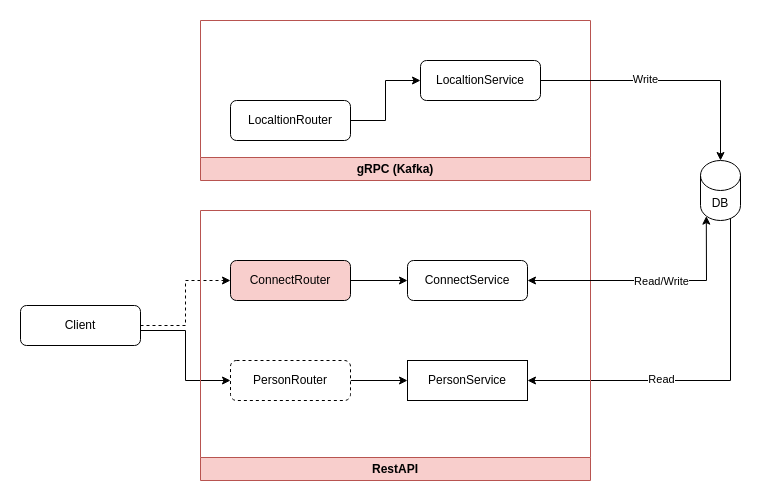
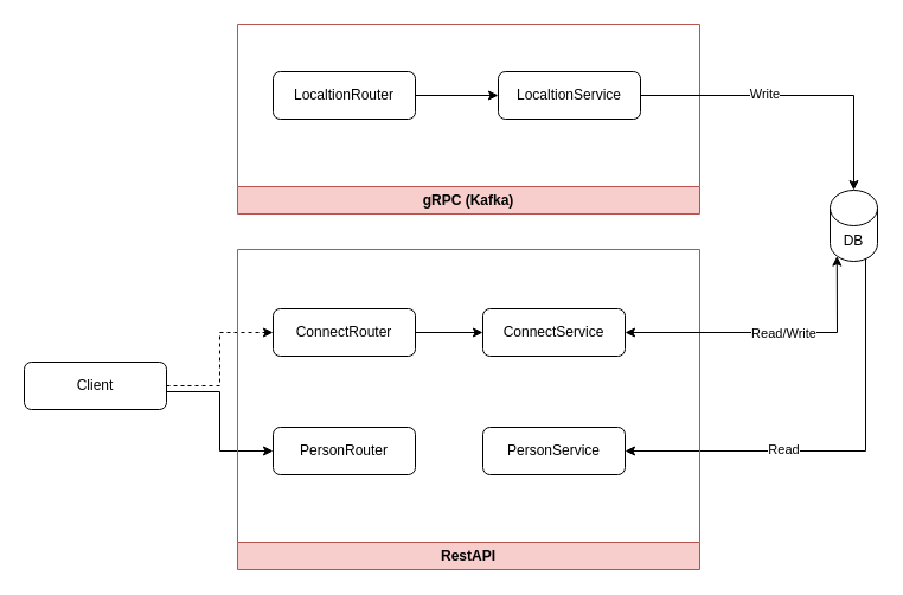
- <mxCell id="8" value="LocaltionRouter" style="rounded=1;whiteSpace=wrap;html=1;fontSize=12;glass=0;strokeWidth=1;shadow=0;" parent="5" vertex="1"><mxGeometry x="30" y="80" width="120" height="40" as="geometry" /></mxCell>
+ <mxCell id="8" value="LocaltionRouter" style="rounded=1;whiteSpace=wrap;html=1;fontSize=12;glass=0;strokeWidth=1;shadow=0;" parent="5" vertex="1"><mxGeometry x="30" y="40" width="120" height="40" as="geometry" /></mxCell>
- <mxCell id="20" value="ConnectRouter" style="rounded=1;whiteSpace=wrap;html=1;fontSize=12;glass=0;strokeWidth=1;shadow=0;fillColor=#f8cecc;" vertex="1" parent="14"><mxGeometry x="30" y="50" width="120" height="40" as="geometry" /></mxCell>
+ <mxCell id="20" value="ConnectRouter" style="rounded=1;whiteSpace=wrap;html=1;fontSize=12;glass=0;strokeWidth=1;shadow=0;" vertex="1" parent="14"><mxGeometry x="30" y="50" width="120" height="40" as="geometry" /></mxCell>
- <mxCell id="18" value="PersonRouter" style="rounded=1;whiteSpace=wrap;html=1;fontSize=12;glass=0;strokeWidth=1;shadow=0;dashed=1;" vertex="1" parent="14"><mxGeometry x="30" y="150" width="120" height="40" as="geometry" /></mxCell>
+ <mxCell id="18" value="PersonRouter" style="rounded=1;whiteSpace=wrap;html=1;fontSize=12;glass=0;strokeWidth=1;shadow=0;" vertex="1" parent="14"><mxGeometry x="30" y="150" width="120" height="40" as="geometry" /></mxCell>
- <mxCell id="17" style="edgeStyle=orthogonalEdgeStyle;rounded=0;orthogonalLoop=1;jettySize=auto;html=1;entryX=0;entryY=0.5;entryDx=0;entryDy=0;" edge="1" parent="14" source="18" target="15"><mxGeometry relative="1" as="geometry" /></mxCell>
- <mxCell id="15" value="PersonService" style="whiteSpace=wrap;html=1;fontSize=12;glass=0;strokeWidth=1;shadow=0;rounded=0;" vertex="1" parent="14"><mxGeometry x="207" y="150" width="120" height="40" as="geometry" /></mxCell>
+ <mxCell id="15" value="PersonService" style="rounded=1;whiteSpace=wrap;html=1;fontSize=12;glass=0;strokeWidth=1;shadow=0;" vertex="1" parent="14"><mxGeometry x="207" y="150" width="120" height="40" as="geometry" /></mxCell>
